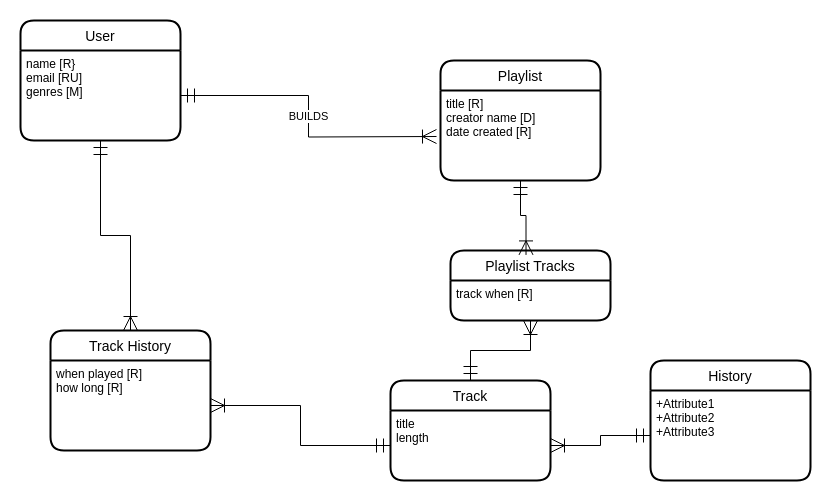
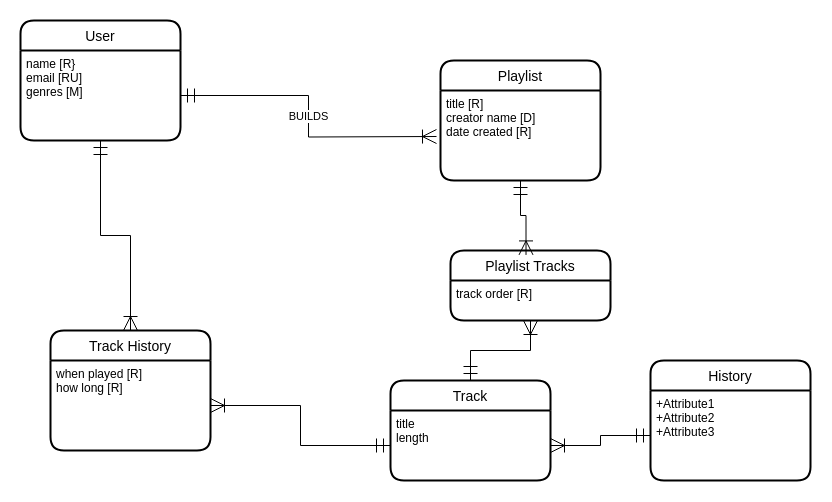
- <mxCell id="13" value="track when [R]&#10;" style="align=left;strokeColor=none;fillColor=none;spacingLeft=4;fontSize=12;verticalAlign=top;resizable=0;rotatable=0;part=1;" vertex="1" parent="12"><mxGeometry y="30" width="160" height="40" as="geometry" /></mxCell>
+ <mxCell id="13" value="track order [R]&#10;" style="align=left;strokeColor=none;fillColor=none;spacingLeft=4;fontSize=12;verticalAlign=top;resizable=0;rotatable=0;part=1;" vertex="1" parent="12"><mxGeometry y="30" width="160" height="40" as="geometry" /></mxCell>
